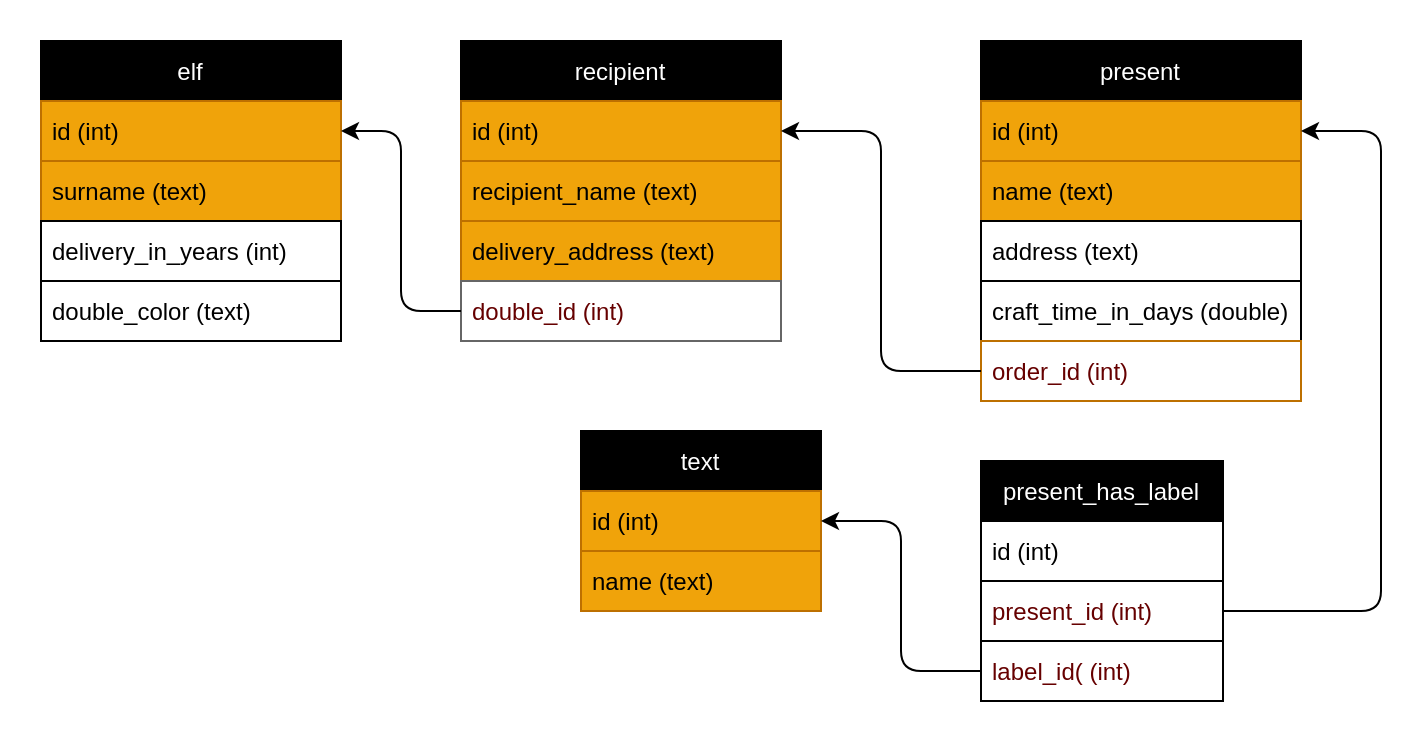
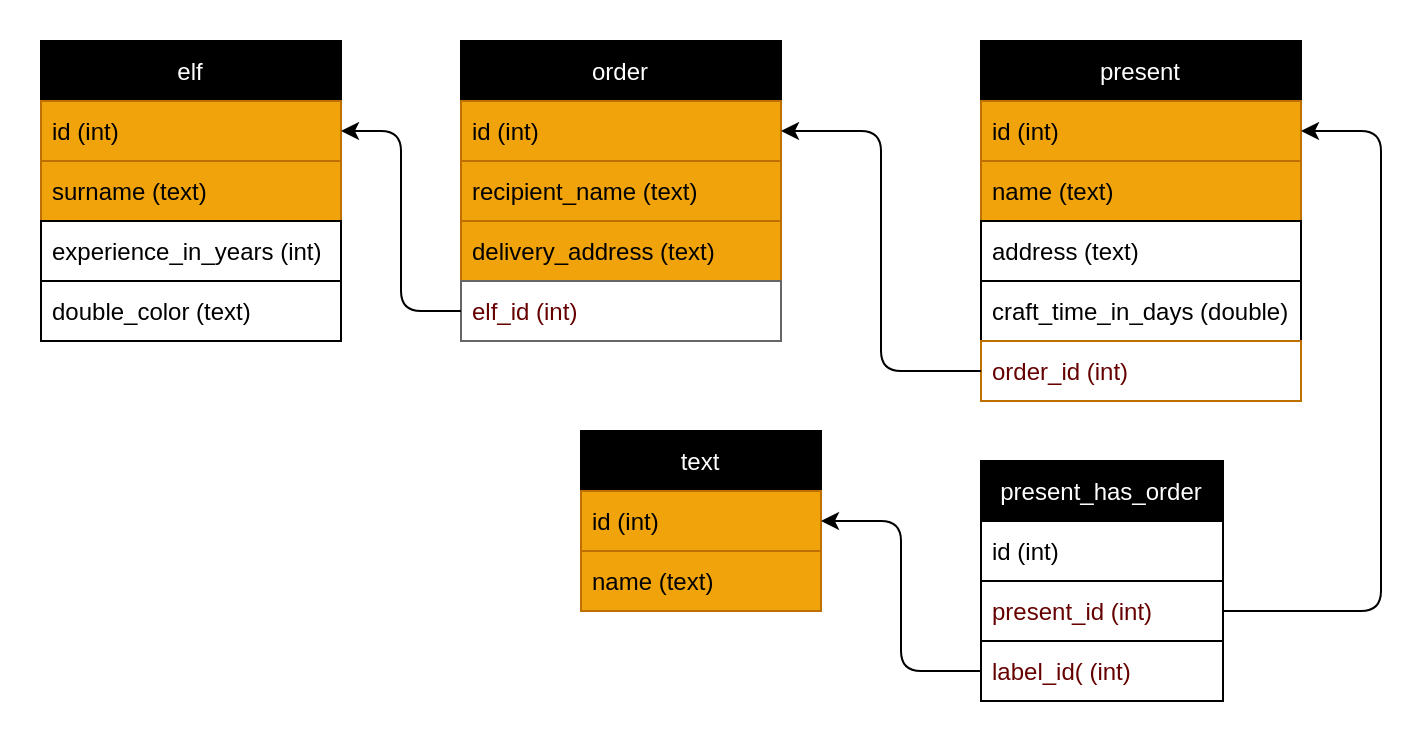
- <mxCell id="7" value="recipient" style="swimlane;fontStyle=0;childLayout=stackLayout;horizontal=1;startSize=30;horizontalStack=0;resizeParent=1;resizeParentMax=0;resizeLast=0;collapsible=1;marginBottom=0;strokeColor=#000000;fontColor=#FFFFFF;labelBackgroundColor=none;fillColor=#000000;" parent="1" vertex="1"><mxGeometry x="230" y="20" width="160" height="150" as="geometry" /></mxCell>
+ <mxCell id="7" value="order" style="swimlane;fontStyle=0;childLayout=stackLayout;horizontal=1;startSize=30;horizontalStack=0;resizeParent=1;resizeParentMax=0;resizeLast=0;collapsible=1;marginBottom=0;strokeColor=#000000;fontColor=#FFFFFF;labelBackgroundColor=none;fillColor=#000000;" parent="1" vertex="1"><mxGeometry x="230" y="20" width="160" height="150" as="geometry" /></mxCell>
- <mxCell id="5" value="delivery_in_years (int)" style="text;align=left;verticalAlign=middle;spacingLeft=4;spacingRight=4;overflow=hidden;points=[[0,0.5],[1,0.5]];portConstraint=eastwest;rotatable=0;strokeColor=#000000;fontColor=#000000;labelBackgroundColor=none;" parent="2" vertex="1"><mxGeometry y="90" width="150" height="30" as="geometry" /></mxCell>
+ <mxCell id="5" value="experience_in_years (int)" style="text;align=left;verticalAlign=middle;spacingLeft=4;spacingRight=4;overflow=hidden;points=[[0,0.5],[1,0.5]];portConstraint=eastwest;rotatable=0;strokeColor=#000000;fontColor=#000000;labelBackgroundColor=none;" parent="2" vertex="1"><mxGeometry y="90" width="150" height="30" as="geometry" /></mxCell>
- <mxCell id="11" value="double_id (int)" style="text;align=left;verticalAlign=middle;spacingLeft=4;spacingRight=4;overflow=hidden;points=[[0,0.5],[1,0.5]];portConstraint=eastwest;rotatable=0;strokeColor=#666666;fontColor=#660000;labelBackgroundColor=none;fillColor=none;" parent="7" vertex="1"><mxGeometry y="120" width="160" height="30" as="geometry" /></mxCell>
+ <mxCell id="11" value="elf_id (int)" style="text;align=left;verticalAlign=middle;spacingLeft=4;spacingRight=4;overflow=hidden;points=[[0,0.5],[1,0.5]];portConstraint=eastwest;rotatable=0;strokeColor=#666666;fontColor=#660000;labelBackgroundColor=none;fillColor=none;" parent="7" vertex="1"><mxGeometry y="120" width="160" height="30" as="geometry" /></mxCell>
- <mxCell id="18" value="present_has_label" style="swimlane;fontStyle=0;childLayout=stackLayout;horizontal=1;startSize=30;horizontalStack=0;resizeParent=1;resizeParentMax=0;resizeLast=0;collapsible=1;marginBottom=0;strokeColor=#000000;fontColor=#FFFFFF;labelBackgroundColor=none;fillColor=#000000;" parent="1" vertex="1"><mxGeometry x="490" y="230" width="121" height="120" as="geometry" /></mxCell>
+ <mxCell id="18" value="present_has_order" style="swimlane;fontStyle=0;childLayout=stackLayout;horizontal=1;startSize=30;horizontalStack=0;resizeParent=1;resizeParentMax=0;resizeLast=0;collapsible=1;marginBottom=0;strokeColor=#000000;fontColor=#FFFFFF;labelBackgroundColor=none;fillColor=#000000;" parent="1" vertex="1"><mxGeometry x="490" y="230" width="121" height="120" as="geometry" /></mxCell>
